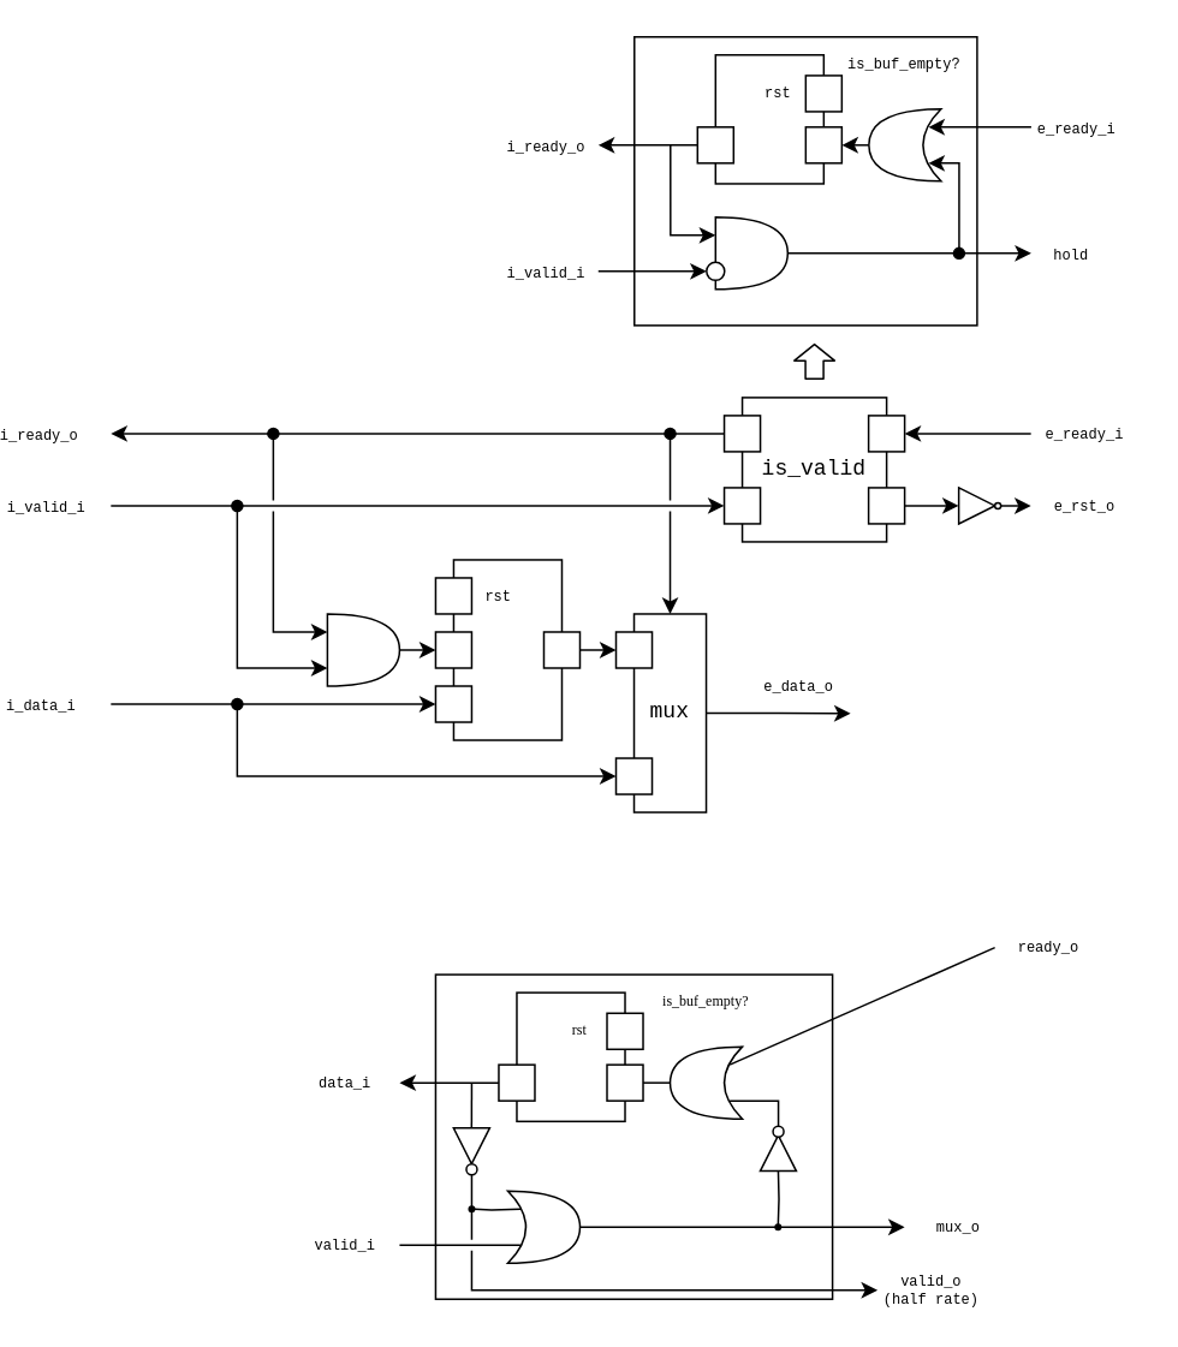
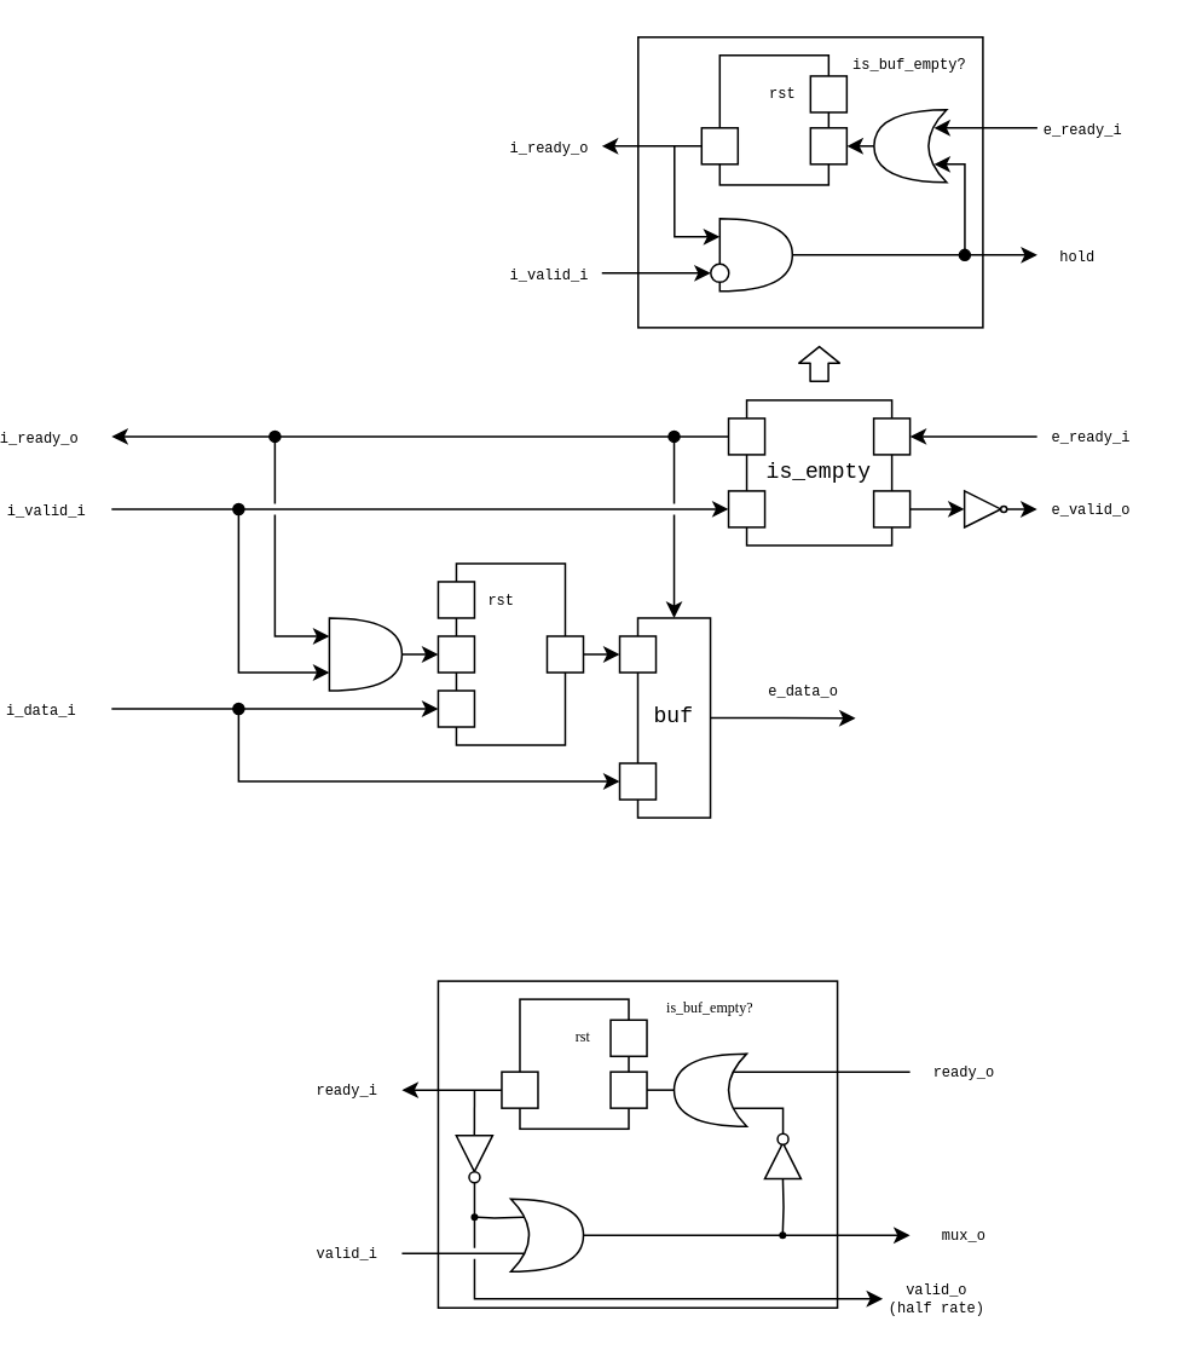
- <mxCell id="23" value="is_valid" style="rounded=0;whiteSpace=wrap;html=1;fillColor=none;labelBackgroundColor=none;fontFamily=Courier New;" parent="1" vertex="1"><mxGeometry x="370" y="220" width="80" height="80" as="geometry" /></mxCell>
+ <mxCell id="23" value="is_empty" style="rounded=0;whiteSpace=wrap;html=1;fillColor=none;labelBackgroundColor=none;fontFamily=Courier New;" parent="1" vertex="1"><mxGeometry x="370" y="220" width="80" height="80" as="geometry" /></mxCell>
- <mxCell id="57" value="e_rst_o" style="text;html=1;strokeColor=none;fillColor=none;align=center;verticalAlign=middle;whiteSpace=wrap;rounded=0;fontFamily=Courier New;fontSize=8;labelBackgroundColor=none;" parent="1" vertex="1"><mxGeometry x="530" y="275" width="60" height="10" as="geometry" /></mxCell>
+ <mxCell id="57" value="e_valid_o" style="text;html=1;strokeColor=none;fillColor=none;align=center;verticalAlign=middle;whiteSpace=wrap;rounded=0;fontFamily=Courier New;fontSize=8;labelBackgroundColor=none;" parent="1" vertex="1"><mxGeometry x="530" y="275" width="60" height="10" as="geometry" /></mxCell>
- <mxCell id="48" value="mux" style="rounded=0;whiteSpace=wrap;html=1;fillColor=none;labelBackgroundColor=none;fontFamily=Courier New;" parent="1" vertex="1"><mxGeometry x="310" y="340" width="40" height="110" as="geometry" /></mxCell>
+ <mxCell id="48" value="buf" style="rounded=0;whiteSpace=wrap;html=1;fillColor=none;labelBackgroundColor=none;fontFamily=Courier New;" parent="1" vertex="1"><mxGeometry x="310" y="340" width="40" height="110" as="geometry" /></mxCell>
- <mxCell id="79" value="ready_o" style="text;html=1;align=center;verticalAlign=middle;whiteSpace=wrap;rounded=0;fontFamily=Courier New;fontSize=8;" parent="1" vertex="1"><mxGeometry x="510" y="515" width="59.83" height="20" as="geometry" /></mxCell>
+ <mxCell id="79" value="ready_o" style="text;html=1;align=center;verticalAlign=middle;whiteSpace=wrap;rounded=0;fontFamily=Courier New;fontSize=8;" parent="1" vertex="1"><mxGeometry x="460" y="580" width="59.83" height="20" as="geometry" /></mxCell>
- <mxCell id="80" value="data_i" style="text;html=1;align=center;verticalAlign=middle;whiteSpace=wrap;rounded=0;fontFamily=Courier New;fontSize=8;" parent="1" vertex="1"><mxGeometry x="120" y="590" width="60" height="20" as="geometry" /></mxCell>
+ <mxCell id="80" value="ready_i" style="text;html=1;align=center;verticalAlign=middle;whiteSpace=wrap;rounded=0;fontFamily=Courier New;fontSize=8;" parent="1" vertex="1"><mxGeometry x="120" y="590" width="60" height="20" as="geometry" /></mxCell>
